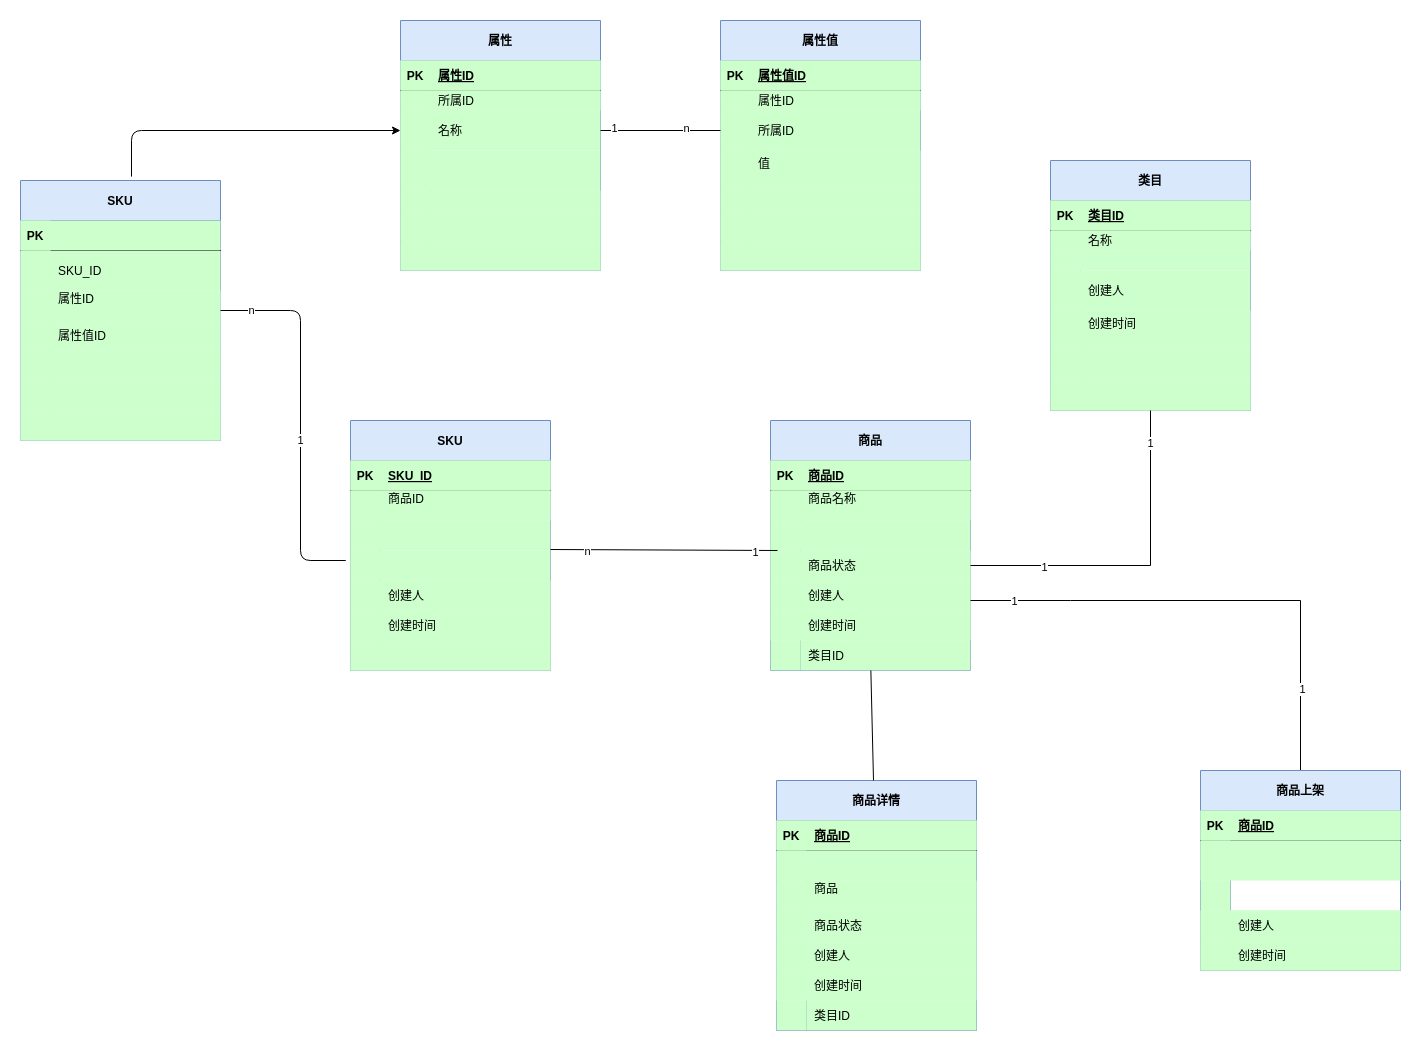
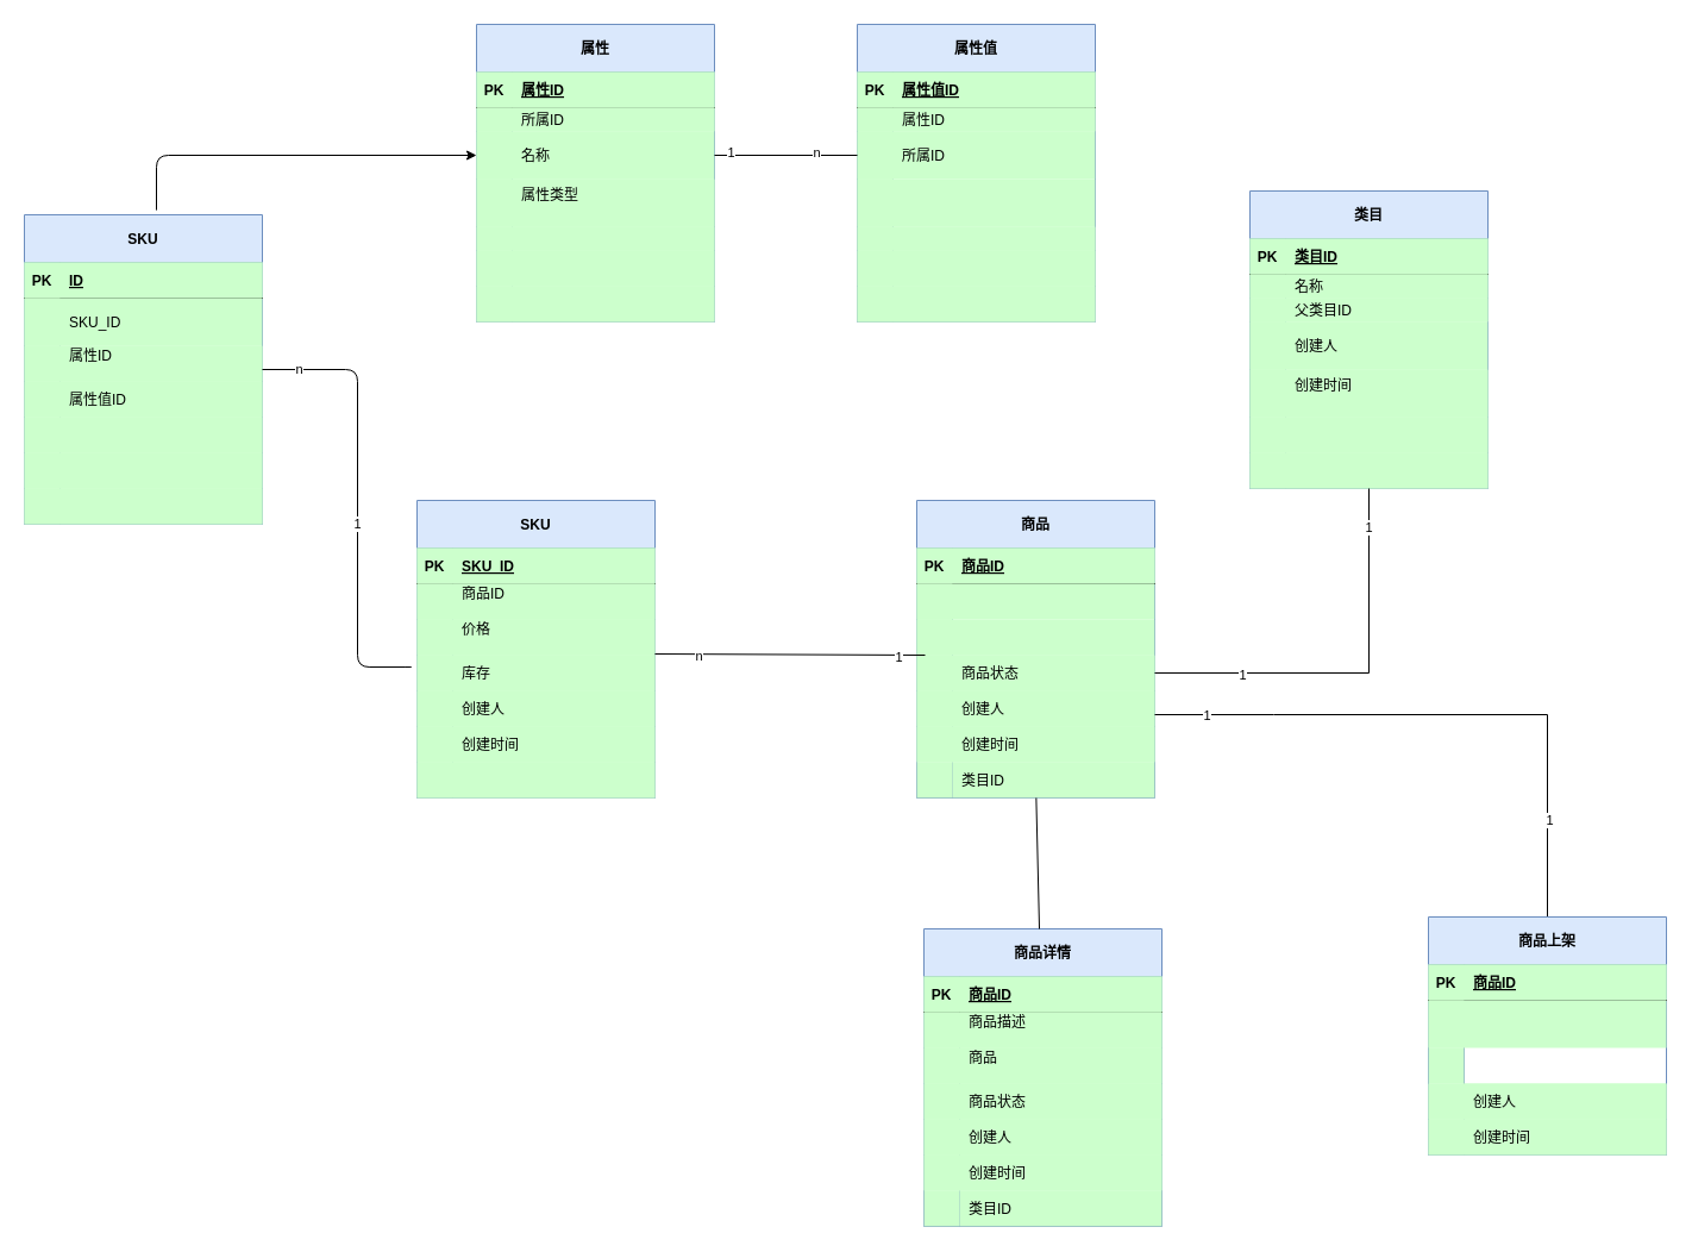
+ <mxCell id="80" value="属性类型&#10;" style="shape=partialRectangle;connectable=0;top=0;left=0;bottom=0;right=0;align=left;spacingLeft=6;overflow=hidden;fillColor=#CCFFCC;" parent="78" vertex="1"><mxGeometry x="30" width="170" height="40" as="geometry" /></mxCell>
- <mxCell id="102" value="值&#10;" style="shape=partialRectangle;connectable=0;top=0;left=0;bottom=0;right=0;align=left;spacingLeft=6;overflow=hidden;fillColor=#CCFFCC;" parent="100" vertex="1"><mxGeometry x="30" width="170" height="40" as="geometry" /></mxCell>
+ <mxCell id="49" value="ID" style="shape=partialRectangle;connectable=0;top=0;left=0;bottom=0;right=0;align=left;spacingLeft=6;fontStyle=5;overflow=hidden;fillColor=#CCFFCC;" parent="47" vertex="1"><mxGeometry x="30" width="170" height="30" as="geometry" /></mxCell>
+ <mxCell id="130" value="父类目ID" style="shape=partialRectangle;connectable=0;top=0;left=0;bottom=0;right=0;align=left;spacingLeft=6;overflow=hidden;fillColor=#CCFFCC;labelBorderColor=none;" parent="128" vertex="1"><mxGeometry x="30" width="170" height="20" as="geometry" /></mxCell>
- <mxCell id="31" value="商品名称&#10;" style="shape=partialRectangle;connectable=0;top=0;left=0;bottom=0;right=0;align=left;spacingLeft=6;overflow=hidden;fillColor=#CCFFCC;" parent="29" vertex="1"><mxGeometry x="30" width="170" height="30" as="geometry" /></mxCell>
+ <mxCell id="11" value="价格&#10;" style="shape=partialRectangle;connectable=0;top=0;left=0;bottom=0;right=0;align=left;spacingLeft=6;overflow=hidden;fillColor=#CCFFCC;" parent="9" vertex="1"><mxGeometry x="30" width="170" height="30" as="geometry" /></mxCell>
+ <mxCell id="14" value="库存" style="shape=partialRectangle;connectable=0;top=0;left=0;bottom=0;right=0;align=left;spacingLeft=6;overflow=hidden;fillColor=#CCFFCC;" parent="12" vertex="1"><mxGeometry x="30" width="170" height="30" as="geometry" /></mxCell>
+ <mxCell id="169" value="商品描述&#10;" style="shape=partialRectangle;connectable=0;top=0;left=0;bottom=0;right=0;align=left;spacingLeft=6;overflow=hidden;fillColor=#CCFFCC;" vertex="1" parent="167"><mxGeometry x="30" width="170" height="30" as="geometry" /></mxCell>
